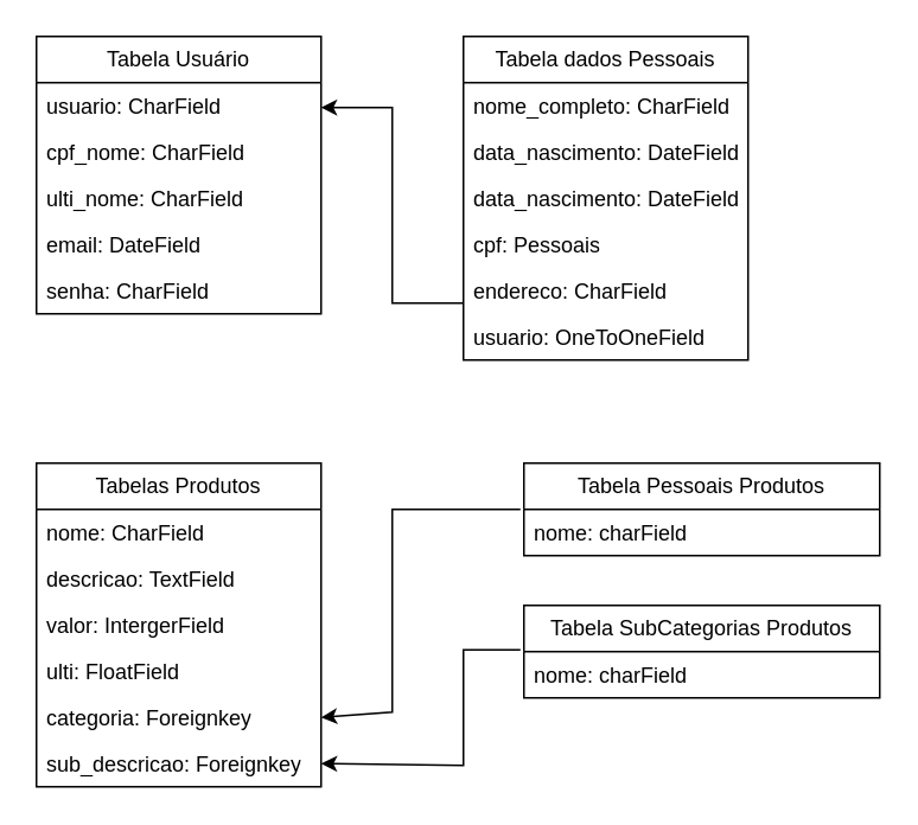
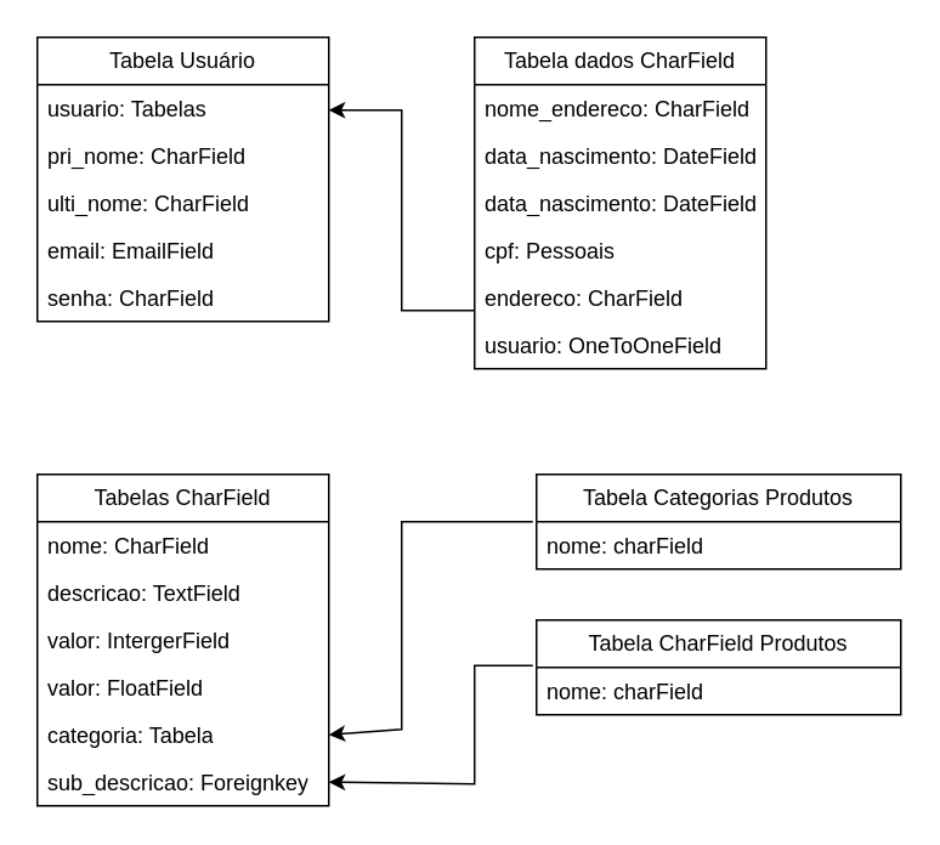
- <mxCell id="8" value="Tabela dados Pessoais" style="swimlane;fontStyle=0;childLayout=stackLayout;horizontal=1;startSize=26;fillColor=none;horizontalStack=0;resizeParent=1;resizeParentMax=0;resizeLast=0;collapsible=1;marginBottom=0;whiteSpace=wrap;html=1;" vertex="1" parent="1"><mxGeometry x="260" y="20" width="160" height="182" as="geometry" /></mxCell>
+ <mxCell id="8" value="Tabela dados CharField" style="swimlane;fontStyle=0;childLayout=stackLayout;horizontal=1;startSize=26;fillColor=none;horizontalStack=0;resizeParent=1;resizeParentMax=0;resizeLast=0;collapsible=1;marginBottom=0;whiteSpace=wrap;html=1;" vertex="1" parent="1"><mxGeometry x="260" y="20" width="160" height="182" as="geometry" /></mxCell>
- <mxCell id="3" value="usuario: CharField&lt;div&gt;&lt;br&gt;&lt;/div&gt;" style="text;strokeColor=none;fillColor=none;align=left;verticalAlign=top;spacingLeft=4;spacingRight=4;overflow=hidden;rotatable=0;points=[[0,0.5],[1,0.5]];portConstraint=eastwest;whiteSpace=wrap;html=1;" vertex="1" parent="2"><mxGeometry y="26" width="160" height="26" as="geometry" /></mxCell>
+ <mxCell id="3" value="usuario: Tabelas&lt;div&gt;&lt;br&gt;&lt;/div&gt;" style="text;strokeColor=none;fillColor=none;align=left;verticalAlign=top;spacingLeft=4;spacingRight=4;overflow=hidden;rotatable=0;points=[[0,0.5],[1,0.5]];portConstraint=eastwest;whiteSpace=wrap;html=1;" vertex="1" parent="2"><mxGeometry y="26" width="160" height="26" as="geometry" /></mxCell>
- <mxCell id="9" value="nome_completo: CharField" style="text;strokeColor=none;fillColor=none;align=left;verticalAlign=top;spacingLeft=4;spacingRight=4;overflow=hidden;rotatable=0;points=[[0,0.5],[1,0.5]];portConstraint=eastwest;whiteSpace=wrap;html=1;" vertex="1" parent="8"><mxGeometry y="26" width="160" height="26" as="geometry" /></mxCell>
+ <mxCell id="9" value="nome_endereco: CharField" style="text;strokeColor=none;fillColor=none;align=left;verticalAlign=top;spacingLeft=4;spacingRight=4;overflow=hidden;rotatable=0;points=[[0,0.5],[1,0.5]];portConstraint=eastwest;whiteSpace=wrap;html=1;" vertex="1" parent="8"><mxGeometry y="26" width="160" height="26" as="geometry" /></mxCell>
- <mxCell id="4" value="cpf_nome: CharField&amp;nbsp;" style="text;strokeColor=none;fillColor=none;align=left;verticalAlign=top;spacingLeft=4;spacingRight=4;overflow=hidden;rotatable=0;points=[[0,0.5],[1,0.5]];portConstraint=eastwest;whiteSpace=wrap;html=1;" vertex="1" parent="2"><mxGeometry y="52" width="160" height="26" as="geometry" /></mxCell>
+ <mxCell id="4" value="pri_nome: CharField&amp;nbsp;" style="text;strokeColor=none;fillColor=none;align=left;verticalAlign=top;spacingLeft=4;spacingRight=4;overflow=hidden;rotatable=0;points=[[0,0.5],[1,0.5]];portConstraint=eastwest;whiteSpace=wrap;html=1;" vertex="1" parent="2"><mxGeometry y="52" width="160" height="26" as="geometry" /></mxCell>
- <mxCell id="6" value="email: DateField&lt;div&gt;&lt;br&gt;&lt;/div&gt;" style="text;strokeColor=none;fillColor=none;align=left;verticalAlign=top;spacingLeft=4;spacingRight=4;overflow=hidden;rotatable=0;points=[[0,0.5],[1,0.5]];portConstraint=eastwest;whiteSpace=wrap;html=1;" vertex="1" parent="2"><mxGeometry y="104" width="160" height="26" as="geometry" /></mxCell>
+ <mxCell id="6" value="email: EmailField&lt;div&gt;&lt;br&gt;&lt;/div&gt;" style="text;strokeColor=none;fillColor=none;align=left;verticalAlign=top;spacingLeft=4;spacingRight=4;overflow=hidden;rotatable=0;points=[[0,0.5],[1,0.5]];portConstraint=eastwest;whiteSpace=wrap;html=1;" vertex="1" parent="2"><mxGeometry y="104" width="160" height="26" as="geometry" /></mxCell>
- <mxCell id="15" value="Tabelas Produtos" style="swimlane;fontStyle=0;childLayout=stackLayout;horizontal=1;startSize=26;fillColor=none;horizontalStack=0;resizeParent=1;resizeParentMax=0;resizeLast=0;collapsible=1;marginBottom=0;whiteSpace=wrap;html=1;align=center;" vertex="1" parent="1"><mxGeometry x="20" y="260" width="160" height="182" as="geometry" /></mxCell>
+ <mxCell id="15" value="Tabelas CharField" style="swimlane;fontStyle=0;childLayout=stackLayout;horizontal=1;startSize=26;fillColor=none;horizontalStack=0;resizeParent=1;resizeParentMax=0;resizeLast=0;collapsible=1;marginBottom=0;whiteSpace=wrap;html=1;align=center;" vertex="1" parent="1"><mxGeometry x="20" y="260" width="160" height="182" as="geometry" /></mxCell>
- <mxCell id="22" value="Tabela Pessoais Produtos" style="swimlane;fontStyle=0;childLayout=stackLayout;horizontal=1;startSize=26;fillColor=none;horizontalStack=0;resizeParent=1;resizeParentMax=0;resizeLast=0;collapsible=1;marginBottom=0;whiteSpace=wrap;html=1;" vertex="1" parent="1"><mxGeometry x="294" y="260" width="200" height="52" as="geometry" /></mxCell>
+ <mxCell id="22" value="Tabela Categorias Produtos" style="swimlane;fontStyle=0;childLayout=stackLayout;horizontal=1;startSize=26;fillColor=none;horizontalStack=0;resizeParent=1;resizeParentMax=0;resizeLast=0;collapsible=1;marginBottom=0;whiteSpace=wrap;html=1;" vertex="1" parent="1"><mxGeometry x="294" y="260" width="200" height="52" as="geometry" /></mxCell>
- <mxCell id="24" value="Tabela SubCategorias Produtos" style="swimlane;fontStyle=0;childLayout=stackLayout;horizontal=1;startSize=26;fillColor=none;horizontalStack=0;resizeParent=1;resizeParentMax=0;resizeLast=0;collapsible=1;marginBottom=0;whiteSpace=wrap;html=1;" vertex="1" parent="1"><mxGeometry x="294" y="340" width="200" height="52" as="geometry" /></mxCell>
+ <mxCell id="24" value="Tabela CharField Produtos" style="swimlane;fontStyle=0;childLayout=stackLayout;horizontal=1;startSize=26;fillColor=none;horizontalStack=0;resizeParent=1;resizeParentMax=0;resizeLast=0;collapsible=1;marginBottom=0;whiteSpace=wrap;html=1;" vertex="1" parent="1"><mxGeometry x="294" y="340" width="200" height="52" as="geometry" /></mxCell>
- <mxCell id="19" value="ulti: FloatField" style="text;strokeColor=none;fillColor=none;align=left;verticalAlign=top;spacingLeft=4;spacingRight=4;overflow=hidden;rotatable=0;points=[[0,0.5],[1,0.5]];portConstraint=eastwest;whiteSpace=wrap;html=1;" vertex="1" parent="15"><mxGeometry y="104" width="160" height="26" as="geometry" /></mxCell>
+ <mxCell id="19" value="valor: FloatField" style="text;strokeColor=none;fillColor=none;align=left;verticalAlign=top;spacingLeft=4;spacingRight=4;overflow=hidden;rotatable=0;points=[[0,0.5],[1,0.5]];portConstraint=eastwest;whiteSpace=wrap;html=1;" vertex="1" parent="15"><mxGeometry y="104" width="160" height="26" as="geometry" /></mxCell>
- <mxCell id="20" value="categoria: Foreignkey" style="text;strokeColor=none;fillColor=none;align=left;verticalAlign=top;spacingLeft=4;spacingRight=4;overflow=hidden;rotatable=0;points=[[0,0.5],[1,0.5]];portConstraint=eastwest;whiteSpace=wrap;html=1;" vertex="1" parent="15"><mxGeometry y="130" width="160" height="26" as="geometry" /></mxCell>
+ <mxCell id="20" value="categoria: Tabela" style="text;strokeColor=none;fillColor=none;align=left;verticalAlign=top;spacingLeft=4;spacingRight=4;overflow=hidden;rotatable=0;points=[[0,0.5],[1,0.5]];portConstraint=eastwest;whiteSpace=wrap;html=1;" vertex="1" parent="15"><mxGeometry y="130" width="160" height="26" as="geometry" /></mxCell>
